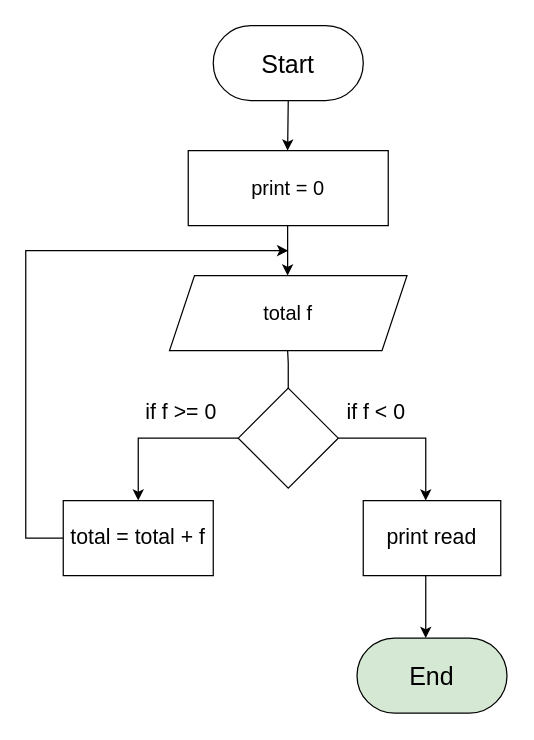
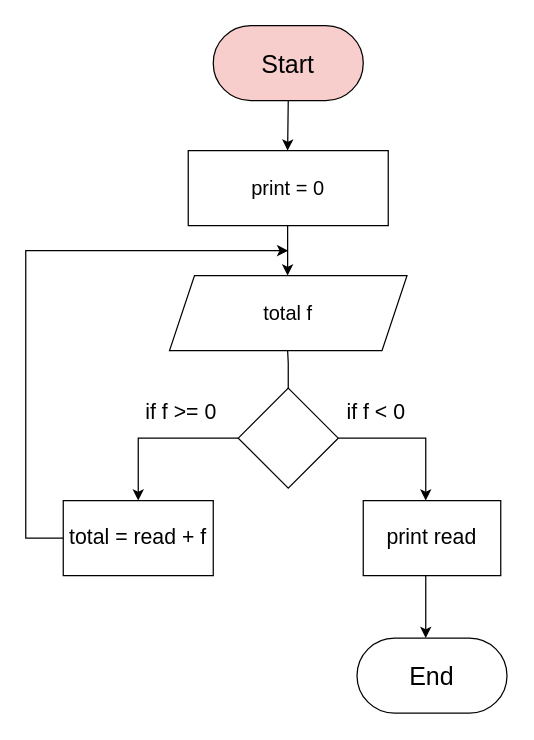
- <mxCell id="2" value="&lt;font style=&quot;font-size: 20px;&quot;&gt;Start&lt;/font&gt;" style="rounded=1;whiteSpace=wrap;html=1;arcSize=50;" vertex="1" parent="1"><mxGeometry x="170" y="20" width="120" height="60" as="geometry" /></mxCell>
+ <mxCell id="2" value="&lt;font style=&quot;font-size: 20px;&quot;&gt;Start&lt;/font&gt;" style="rounded=1;whiteSpace=wrap;html=1;arcSize=50;fillColor=#f8cecc;" vertex="1" parent="1"><mxGeometry x="170" y="20" width="120" height="60" as="geometry" /></mxCell>
- <mxCell id="7" value="total = total + f" style="rounded=0;whiteSpace=wrap;html=1;fontSize=17;" vertex="1" parent="1"><mxGeometry x="50" y="400" width="120" height="60" as="geometry" /></mxCell>
+ <mxCell id="7" value="total = read + f" style="rounded=0;whiteSpace=wrap;html=1;fontSize=17;" vertex="1" parent="1"><mxGeometry x="50" y="400" width="120" height="60" as="geometry" /></mxCell>
- <mxCell id="3" value="End" style="rounded=1;whiteSpace=wrap;html=1;arcSize=50;fontSize=20;fillColor=#d5e8d4;" vertex="1" parent="1"><mxGeometry x="285" y="510" width="120" height="60" as="geometry" /></mxCell>
+ <mxCell id="3" value="End" style="rounded=1;whiteSpace=wrap;html=1;arcSize=50;fontSize=20;" vertex="1" parent="1"><mxGeometry x="285" y="510" width="120" height="60" as="geometry" /></mxCell>
